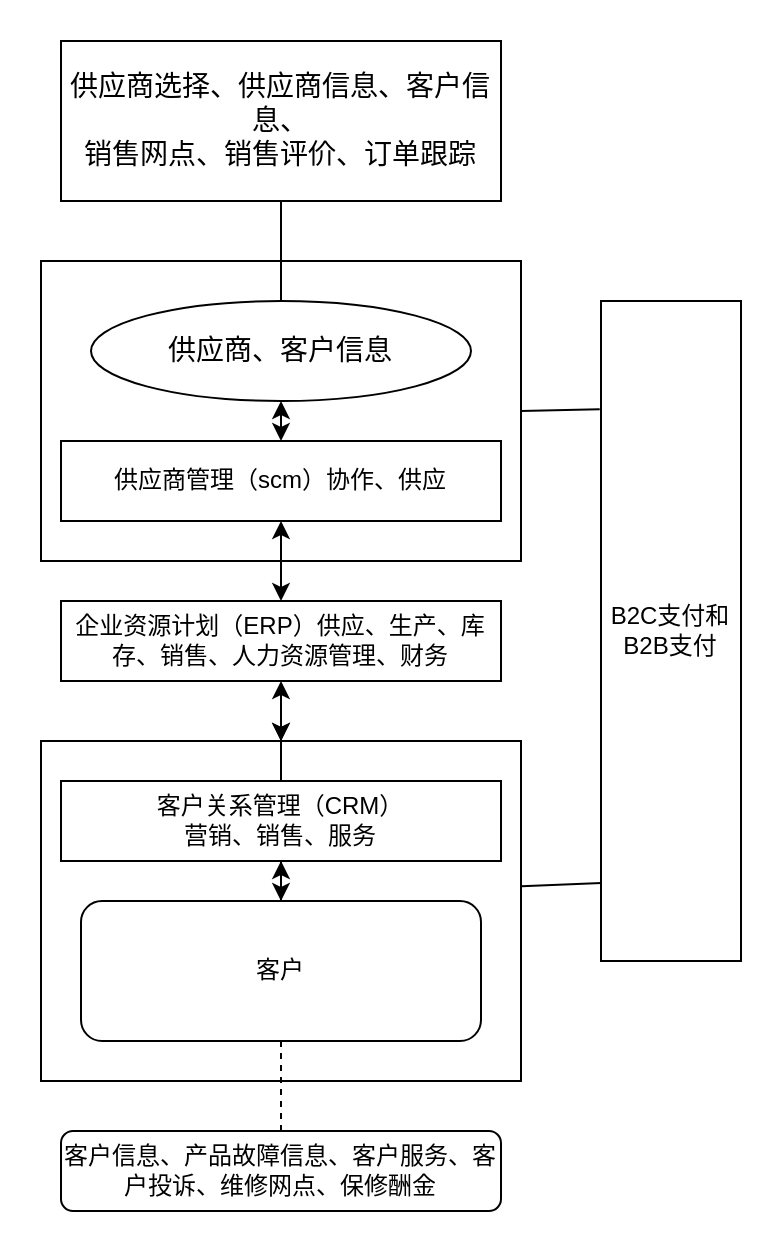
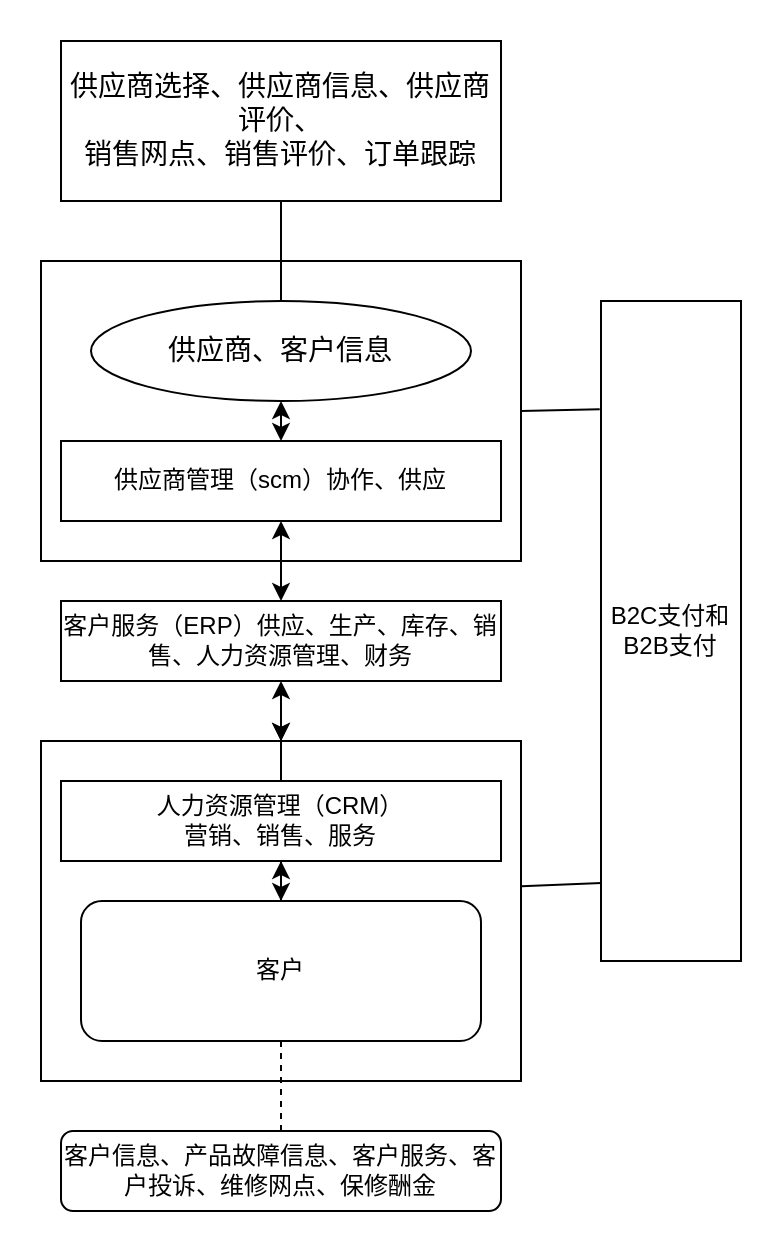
- <mxCell id="3" value="&lt;font style=&quot;font-size: 14px&quot;&gt;供应商选择、供应商信息、客户信息、&lt;br&gt;销售网点、销售评价、订单跟踪&lt;/font&gt;" style="rounded=0;whiteSpace=wrap;html=1;" vertex="1" parent="1"><mxGeometry x="30" width="220" height="80" as="geometry" y="20" /></mxCell>
+ <mxCell id="3" value="&lt;font style=&quot;font-size: 14px&quot;&gt;供应商选择、供应商信息、供应商评价、&lt;br&gt;销售网点、销售评价、订单跟踪&lt;/font&gt;" style="rounded=0;whiteSpace=wrap;html=1;" vertex="1" parent="1"><mxGeometry x="30" width="220" height="80" as="geometry" y="20" /></mxCell>
- <mxCell id="6" value="企业资源计划（ERP）供应、生产、库存、销售、人力资源管理、财务" style="rounded=0;whiteSpace=wrap;html=1;" vertex="1" parent="1"><mxGeometry x="30" y="300" width="220" height="40" as="geometry" /></mxCell>
+ <mxCell id="6" value="客户服务（ERP）供应、生产、库存、销售、人力资源管理、财务" style="rounded=0;whiteSpace=wrap;html=1;" vertex="1" parent="1"><mxGeometry x="30" y="300" width="220" height="40" as="geometry" /></mxCell>
- <mxCell id="9" value="客户关系管理（CRM）&lt;br&gt;营销、销售、服务" style="rounded=0;whiteSpace=wrap;html=1;" vertex="1" parent="1"><mxGeometry x="30" y="390" width="220" height="40" as="geometry" /></mxCell>
+ <mxCell id="9" value="人力资源管理（CRM）&lt;br&gt;营销、销售、服务" style="rounded=0;whiteSpace=wrap;html=1;" vertex="1" parent="1"><mxGeometry x="30" y="390" width="220" height="40" as="geometry" /></mxCell>
